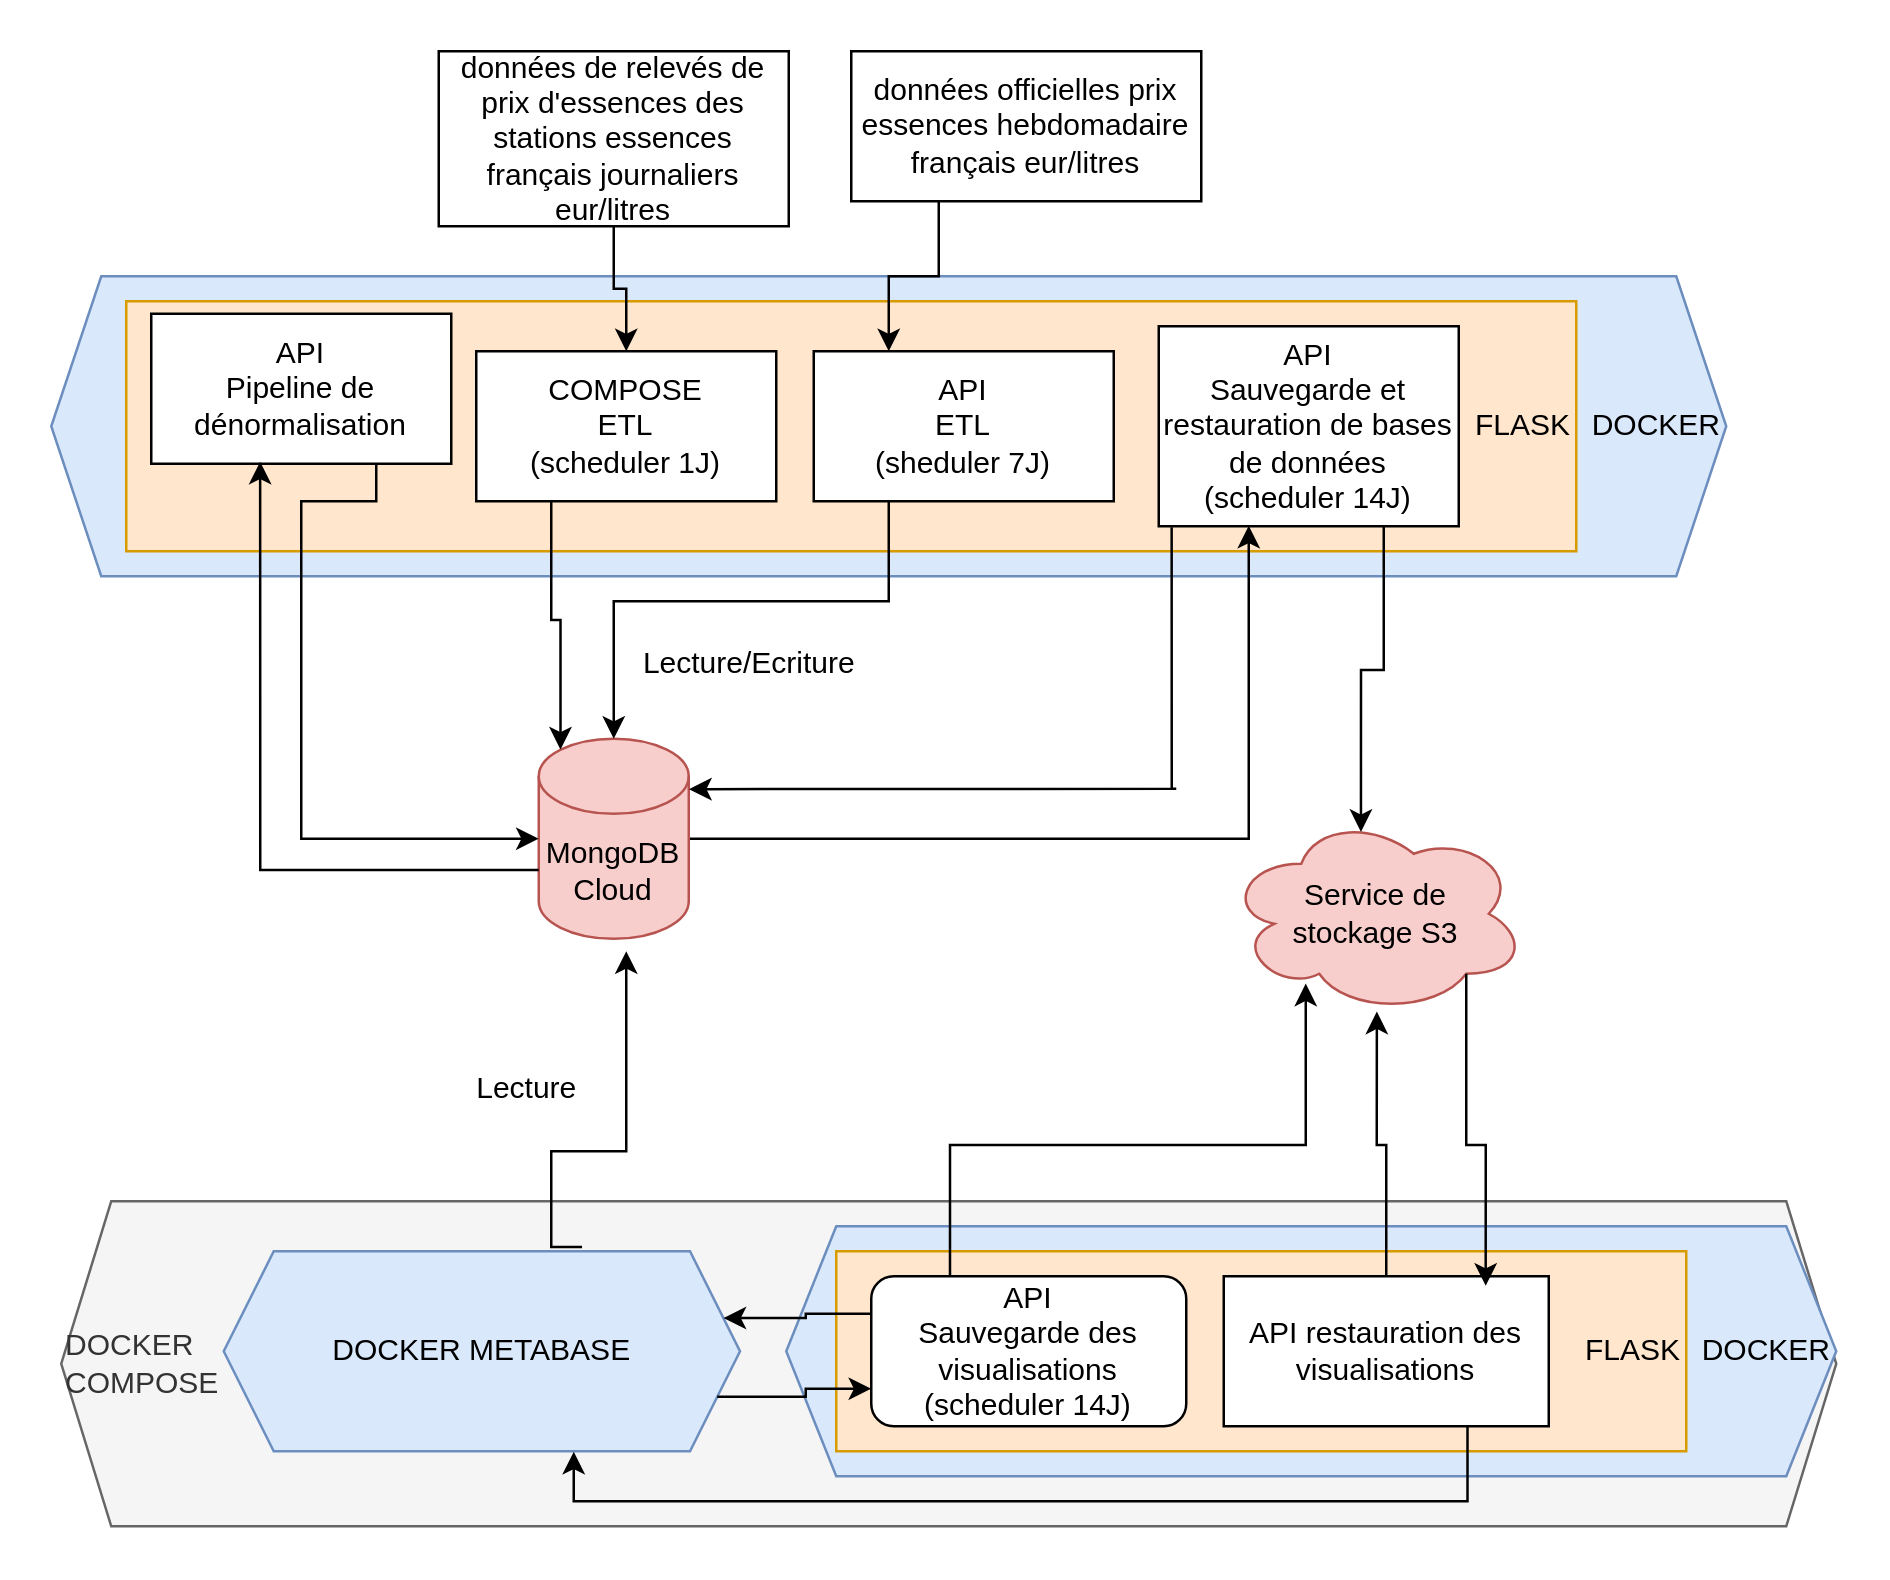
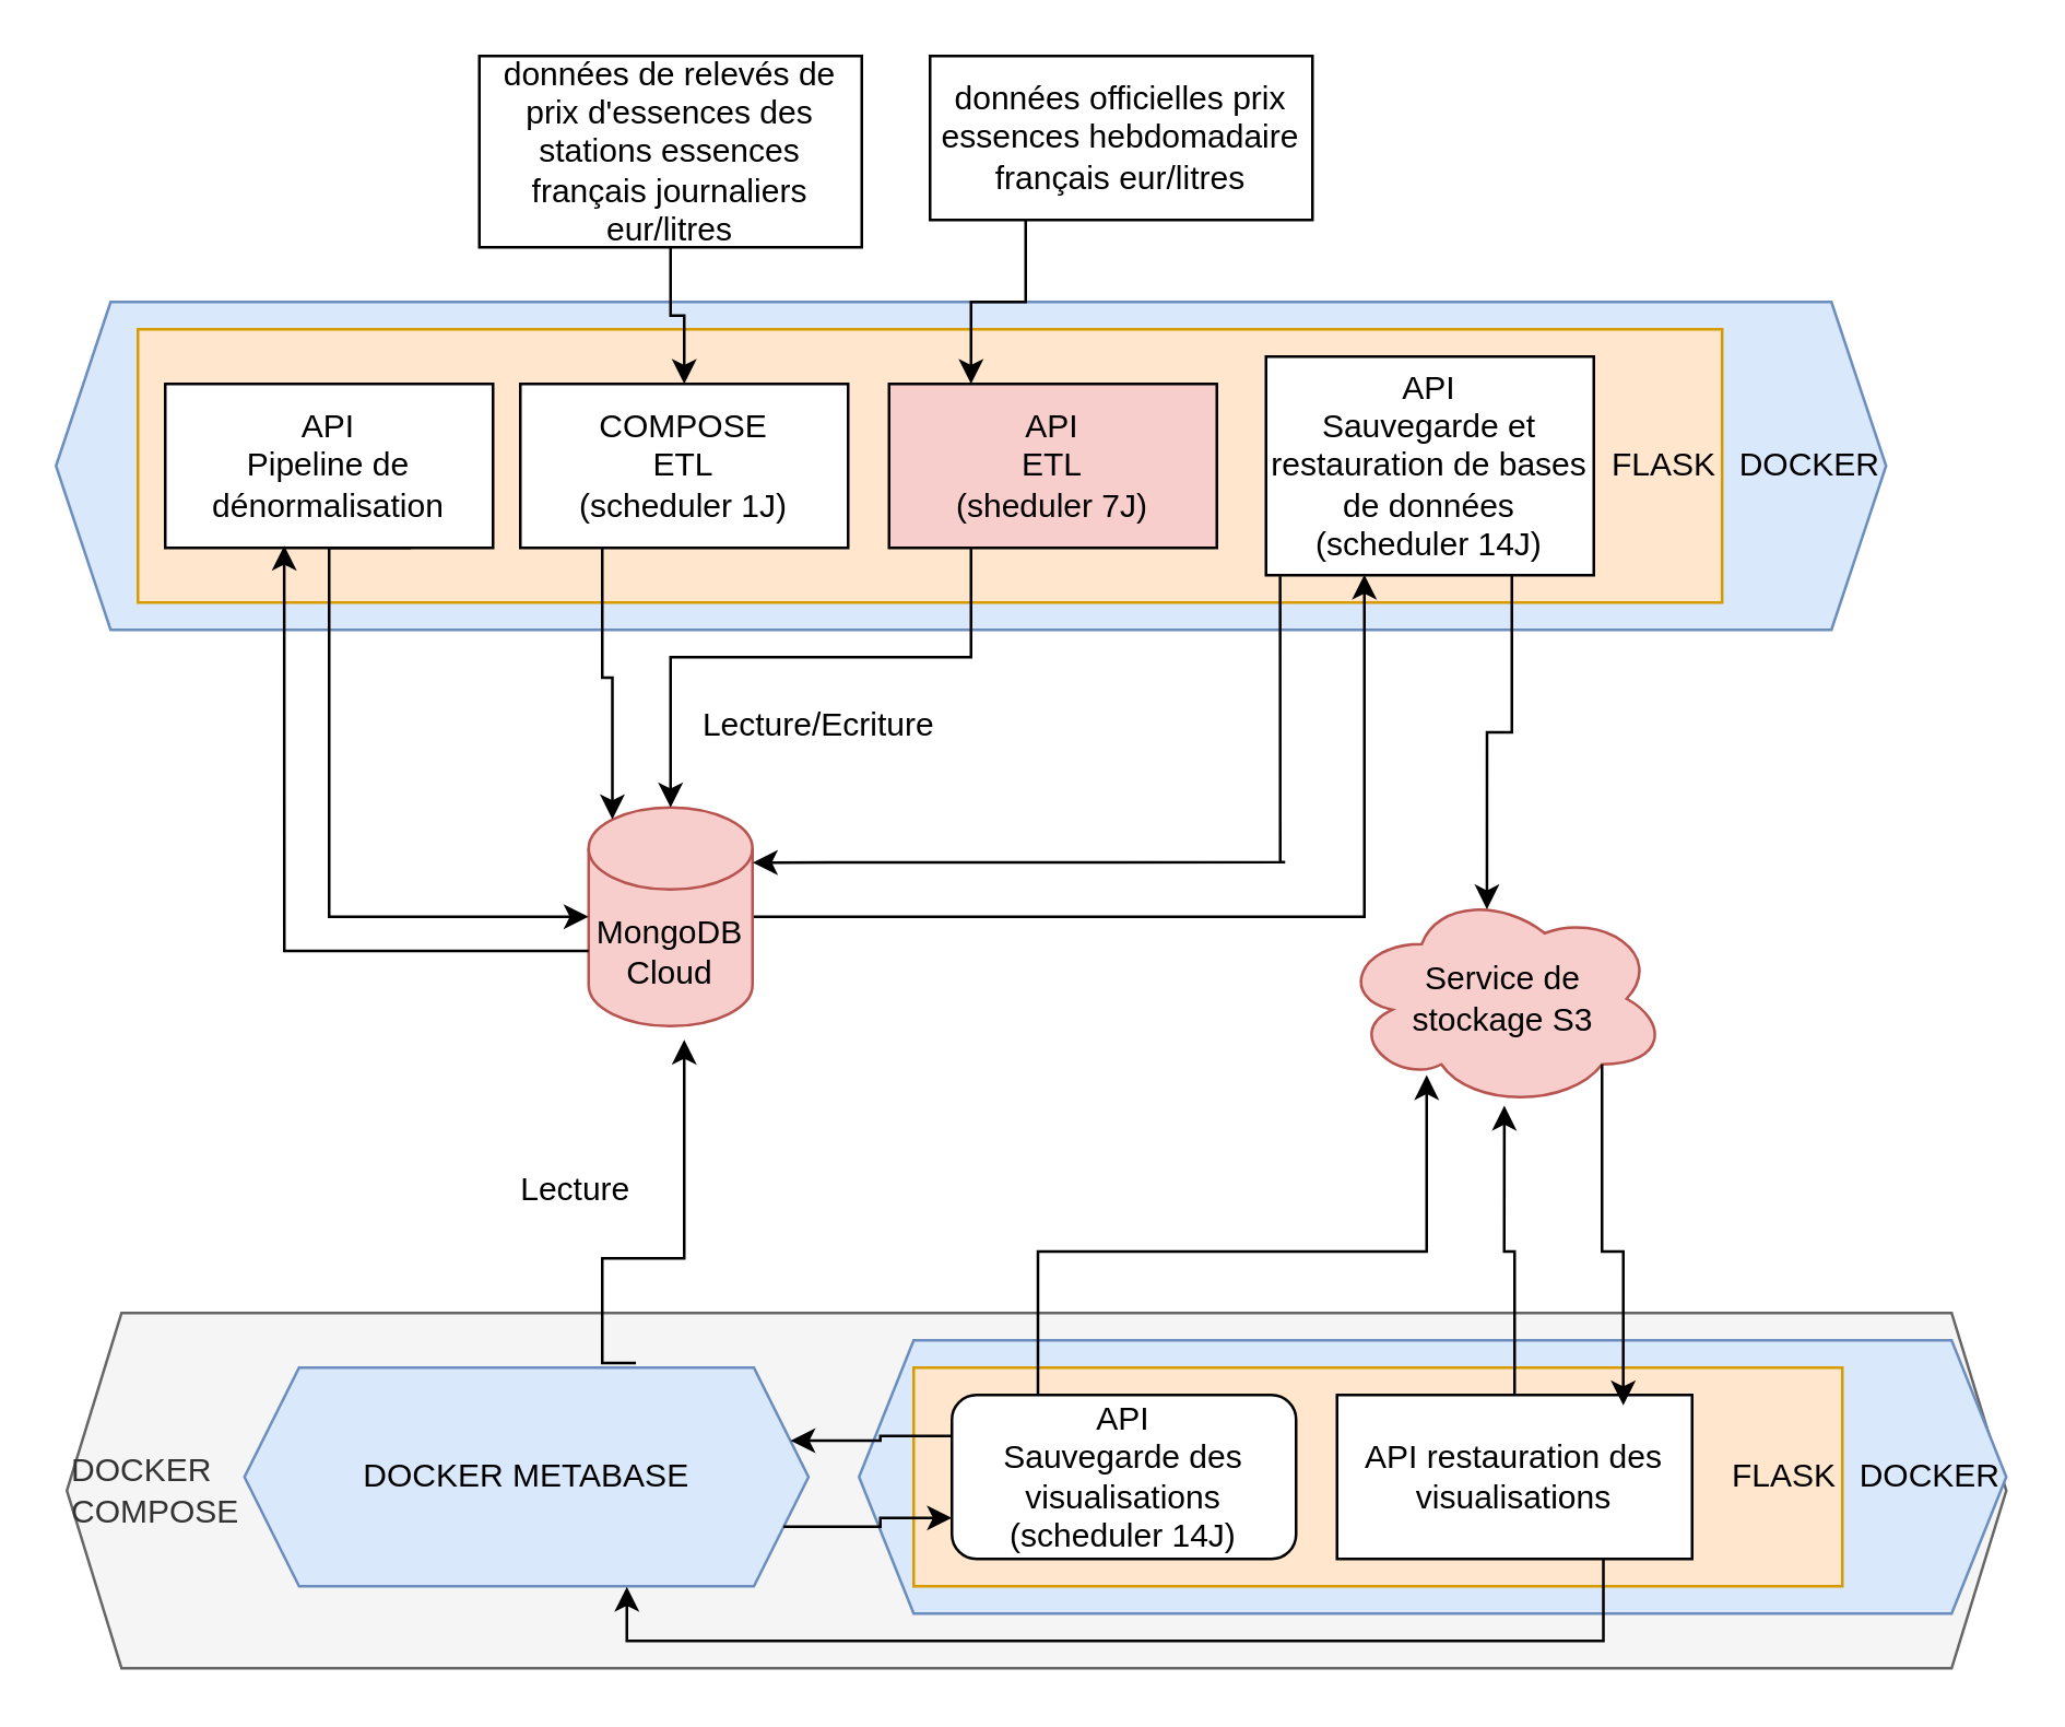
- <mxCell id="33" value="API&lt;br&gt;Pipeline de dénormalisation" style="rounded=0;whiteSpace=wrap;html=1;" parent="1" vertex="1"><mxGeometry x="60" y="125" width="120" height="60" as="geometry" /></mxCell>
+ <mxCell id="33" value="API&lt;br&gt;Pipeline de dénormalisation" style="rounded=0;whiteSpace=wrap;html=1;" parent="1" vertex="1"><mxGeometry x="60" y="140" width="120" height="60" as="geometry" /></mxCell>
- <mxCell id="13" value="API&lt;br&gt;ETL&lt;br&gt;(sheduler 7J)" style="rounded=0;whiteSpace=wrap;html=1;" parent="1" vertex="1"><mxGeometry x="325" y="140" width="120" height="60" as="geometry" /></mxCell>
+ <mxCell id="13" value="API&lt;br&gt;ETL&lt;br&gt;(sheduler 7J)" style="rounded=0;whiteSpace=wrap;html=1;fillColor=#f8cecc;" parent="1" vertex="1"><mxGeometry x="325" y="140" width="120" height="60" as="geometry" /></mxCell>
